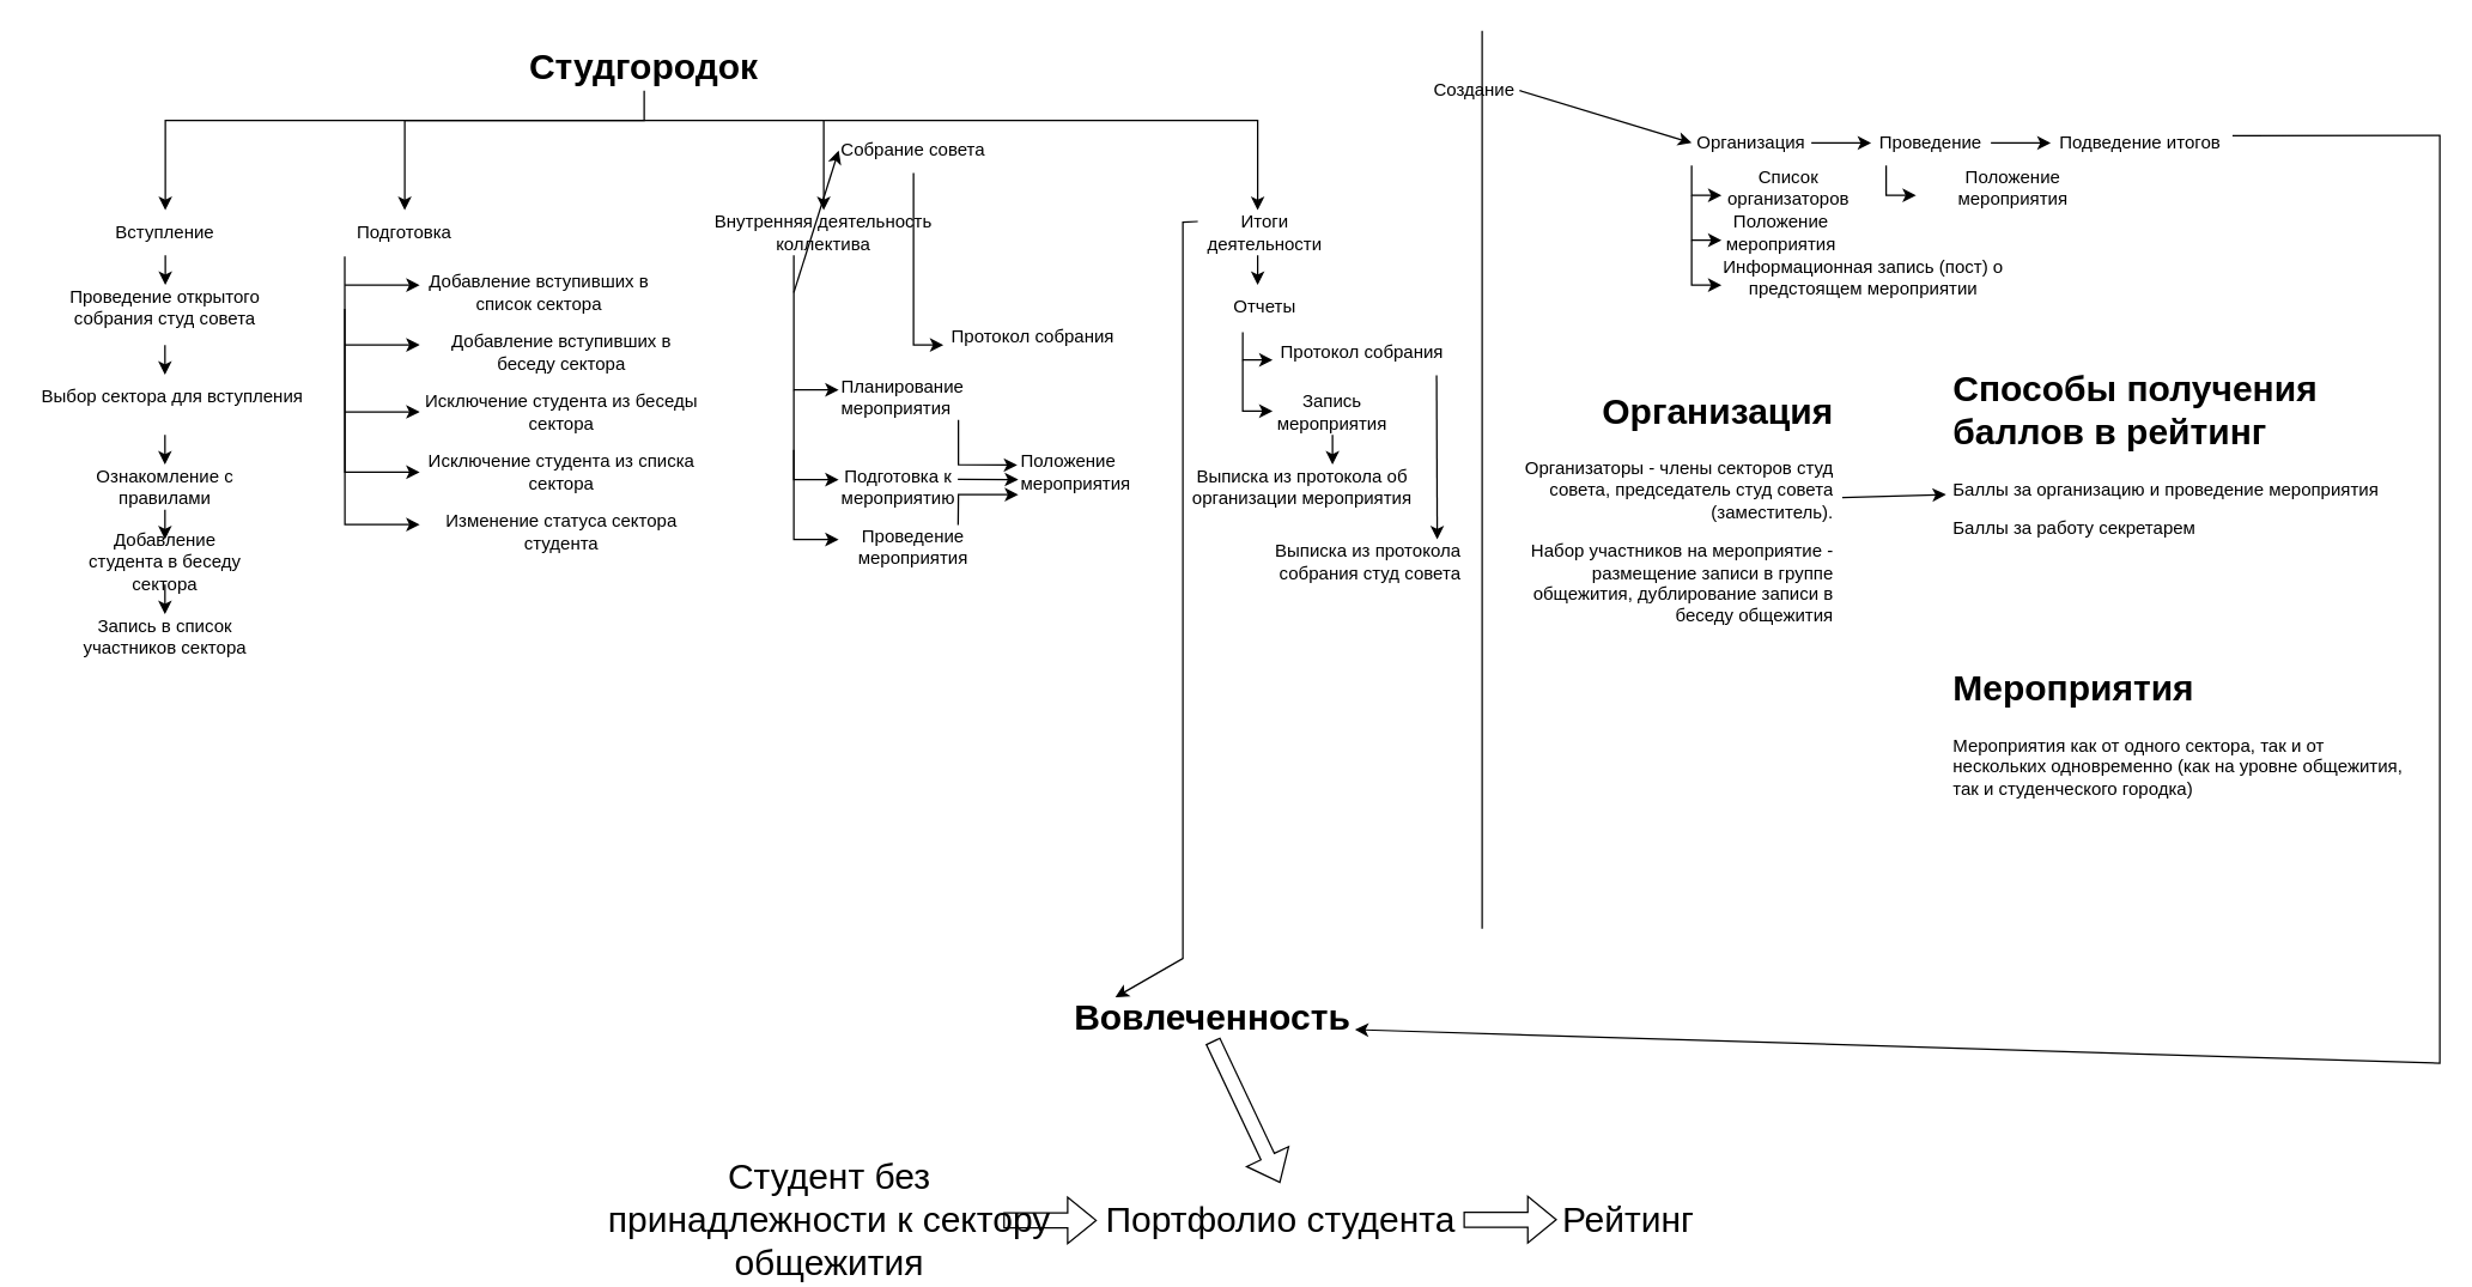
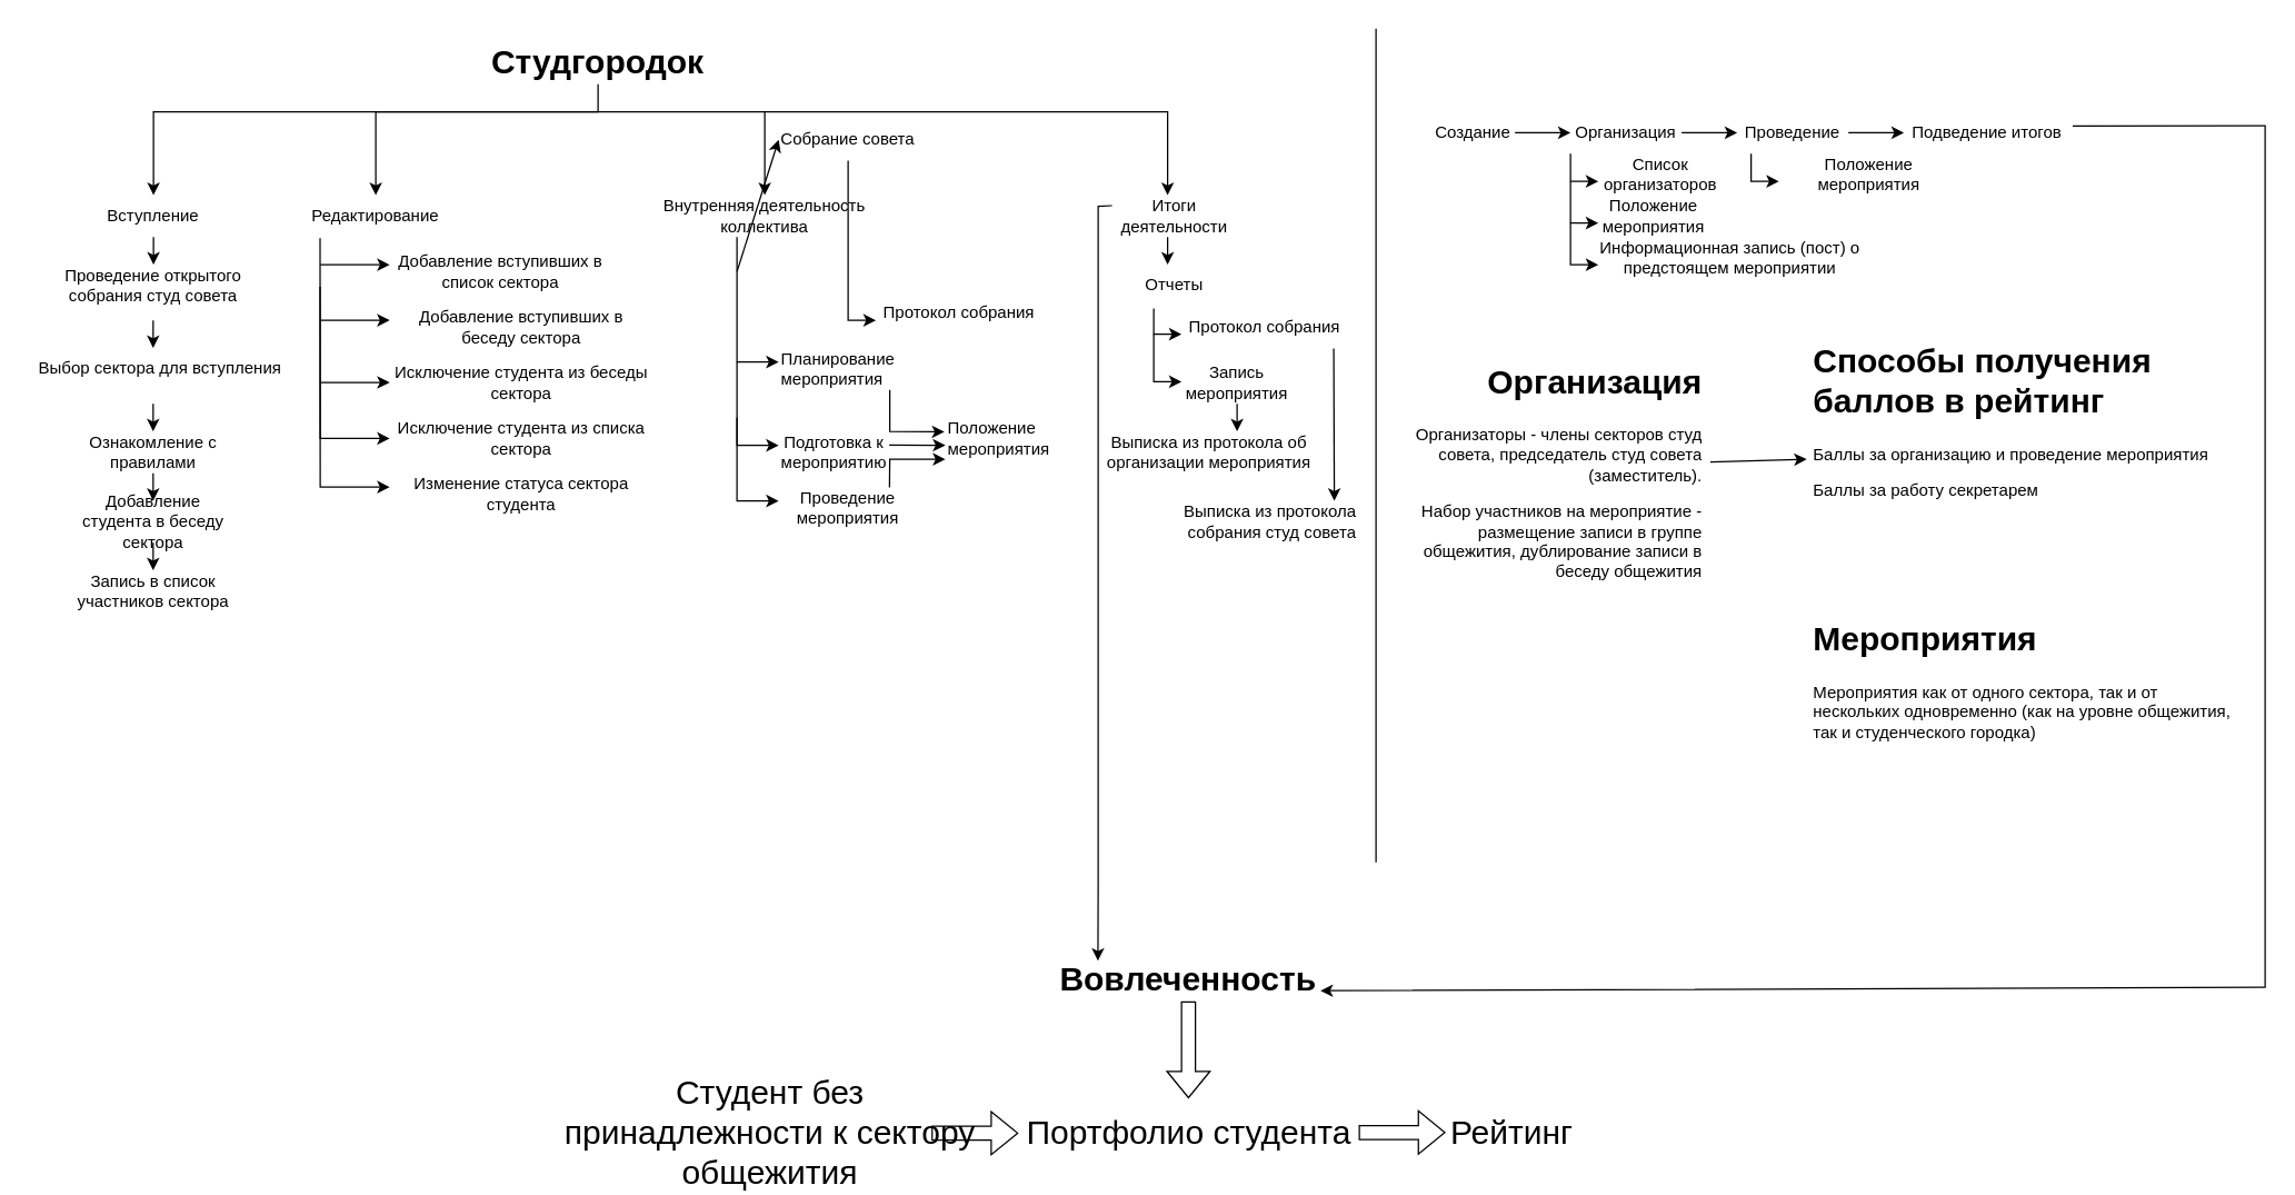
- <mxCell id="52" value="Создание" style="text;html=1;strokeColor=none;fillColor=none;align=center;verticalAlign=middle;whiteSpace=wrap;rounded=0;" parent="1" vertex="1"><mxGeometry x="955" y="45" width="60" height="30" as="geometry" /></mxCell>
+ <mxCell id="52" value="Создание" style="text;html=1;strokeColor=none;fillColor=none;align=center;verticalAlign=middle;whiteSpace=wrap;rounded=0;" parent="1" vertex="1"><mxGeometry x="1030" y="80" width="60" height="30" as="geometry" /></mxCell>
- <mxCell id="16" value="Подготовка" style="text;html=1;strokeColor=none;fillColor=none;align=center;verticalAlign=middle;whiteSpace=wrap;rounded=0;" parent="1" vertex="1"><mxGeometry x="220" y="140" width="100" height="30" as="geometry" /></mxCell>
+ <mxCell id="16" value="Редактирование" style="text;html=1;strokeColor=none;fillColor=none;align=center;verticalAlign=middle;whiteSpace=wrap;rounded=0;" parent="1" vertex="1"><mxGeometry x="220" y="140" width="100" height="30" as="geometry" /></mxCell>
- <mxCell id="71" value="&lt;b&gt;&lt;font style=&quot;font-size: 24px;&quot;&gt;Вовлеченность&lt;/font&gt;&lt;/b&gt;" style="text;html=1;strokeColor=none;fillColor=none;align=center;verticalAlign=middle;whiteSpace=wrap;rounded=0;" parent="1" vertex="1"><mxGeometry x="715" y="665" width="190" height="30" as="geometry" /></mxCell>
+ <mxCell id="71" value="&lt;b&gt;&lt;font style=&quot;font-size: 24px;&quot;&gt;Вовлеченность&lt;/font&gt;&lt;/b&gt;" style="text;html=1;strokeColor=none;fillColor=none;align=center;verticalAlign=middle;whiteSpace=wrap;rounded=0;" parent="1" vertex="1"><mxGeometry x="760" y="690" width="190" height="30" as="geometry" /></mxCell>
